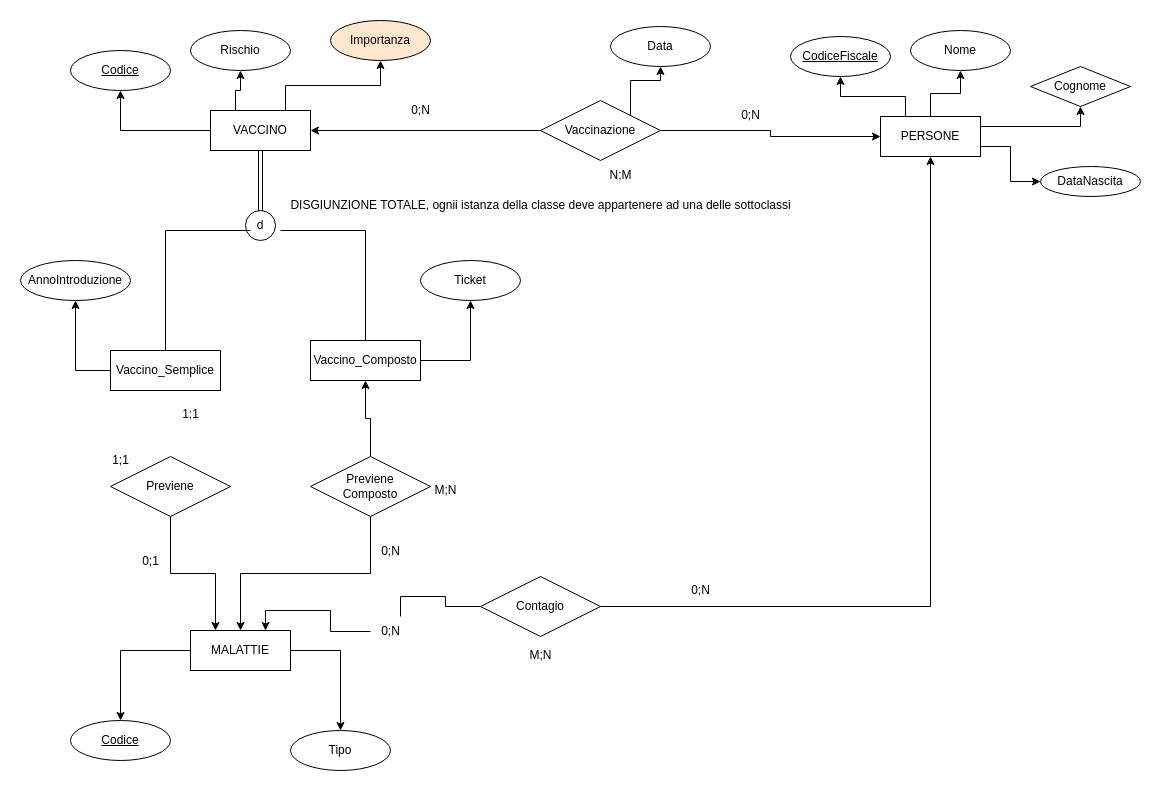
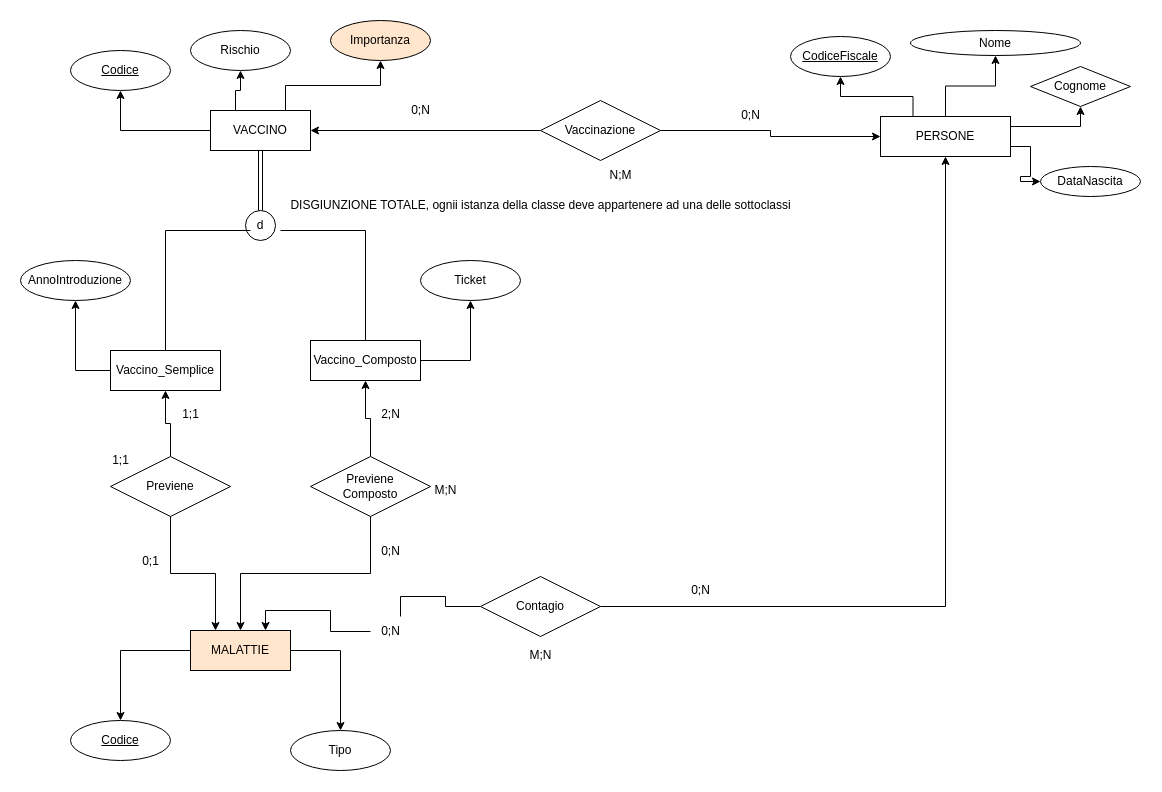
- <mxCell id="60" value="Data" style="ellipse;whiteSpace=wrap;html=1;align=center;" vertex="1" parent="1"><mxGeometry x="610" y="26" width="100" height="40" as="geometry" /></mxCell>
- <mxCell id="30" value="Nome" style="ellipse;whiteSpace=wrap;html=1;align=center;" vertex="1" parent="1"><mxGeometry x="910" y="30" width="100" height="40" as="geometry" /></mxCell>
+ <mxCell id="30" value="Nome" style="ellipse;whiteSpace=wrap;html=1;align=center;" vertex="1" parent="1"><mxGeometry x="910" y="30" width="170" height="25" as="geometry" /></mxCell>
- <mxCell id="55" style="edgeStyle=orthogonalEdgeStyle;rounded=0;orthogonalLoop=1;jettySize=auto;html=1;exitX=1;exitY=0;exitDx=0;exitDy=0;entryX=0.5;entryY=1;entryDx=0;entryDy=0;" edge="1" parent="1" source="56" target="60"><mxGeometry relative="1" as="geometry" /></mxCell>
- <mxCell id="29" value="PERSONE" style="whiteSpace=wrap;html=1;align=center;" vertex="1" parent="1"><mxGeometry x="880" y="116" width="100" height="40" as="geometry" /></mxCell>
+ <mxCell id="29" value="PERSONE" style="whiteSpace=wrap;html=1;align=center;" vertex="1" parent="1"><mxGeometry x="880" y="116" width="130" height="40" as="geometry" /></mxCell>
+ <mxCell id="46" value="2;N" style="text;html=1;align=center;verticalAlign=middle;resizable=0;points=[];autosize=1;strokeColor=none;fillColor=none;" vertex="1" parent="1"><mxGeometry x="370" y="399" width="40" height="30" as="geometry" /></mxCell>
+ <mxCell id="39" style="edgeStyle=orthogonalEdgeStyle;rounded=0;orthogonalLoop=1;jettySize=auto;html=1;exitX=0.5;exitY=0;exitDx=0;exitDy=0;entryX=0.5;entryY=1;entryDx=0;entryDy=0;" edge="1" parent="1" source="41" target="10"><mxGeometry relative="1" as="geometry" /></mxCell>
- <mxCell id="22" value="MALATTIE" style="whiteSpace=wrap;html=1;align=center;" vertex="1" parent="1"><mxGeometry x="190" y="630" width="100" height="40" as="geometry" /></mxCell>
+ <mxCell id="22" value="MALATTIE" style="whiteSpace=wrap;html=1;align=center;fillColor=#ffe6cc;" vertex="1" parent="1"><mxGeometry x="190" y="630" width="100" height="40" as="geometry" /></mxCell>
